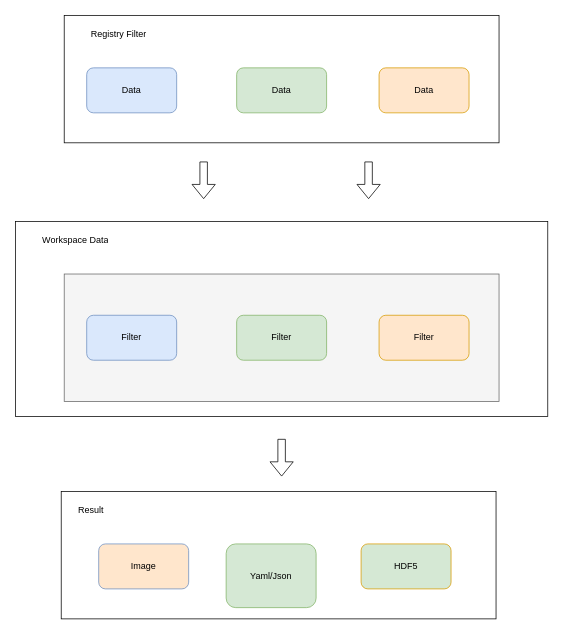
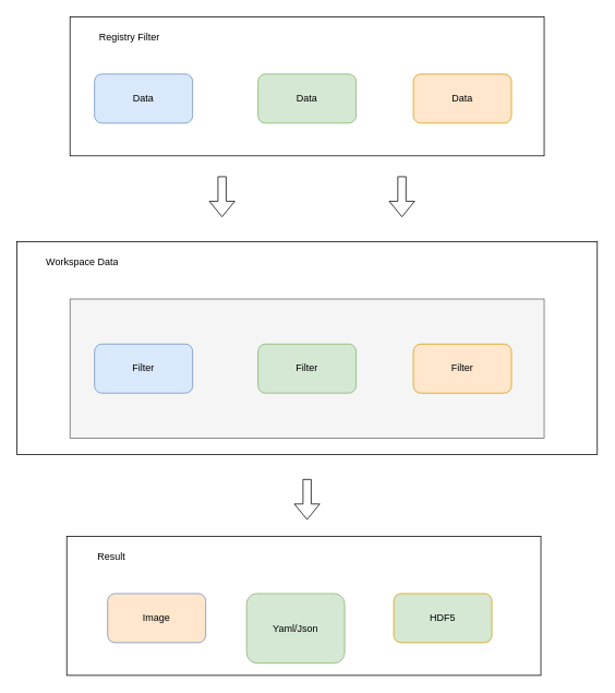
- <mxCell id="18" value="Result" style="text;html=1;strokeColor=none;fillColor=none;align=center;verticalAlign=middle;whiteSpace=wrap;rounded=0;" vertex="1" parent="16"><mxGeometry x="10" y="10" width="60" height="30" as="geometry" /></mxCell>
+ <mxCell id="18" value="Result" style="text;html=1;strokeColor=none;fillColor=none;align=center;verticalAlign=middle;whiteSpace=wrap;rounded=0;" vertex="1" parent="16"><mxGeometry x="25" y="10" width="60" height="30" as="geometry" /></mxCell>
